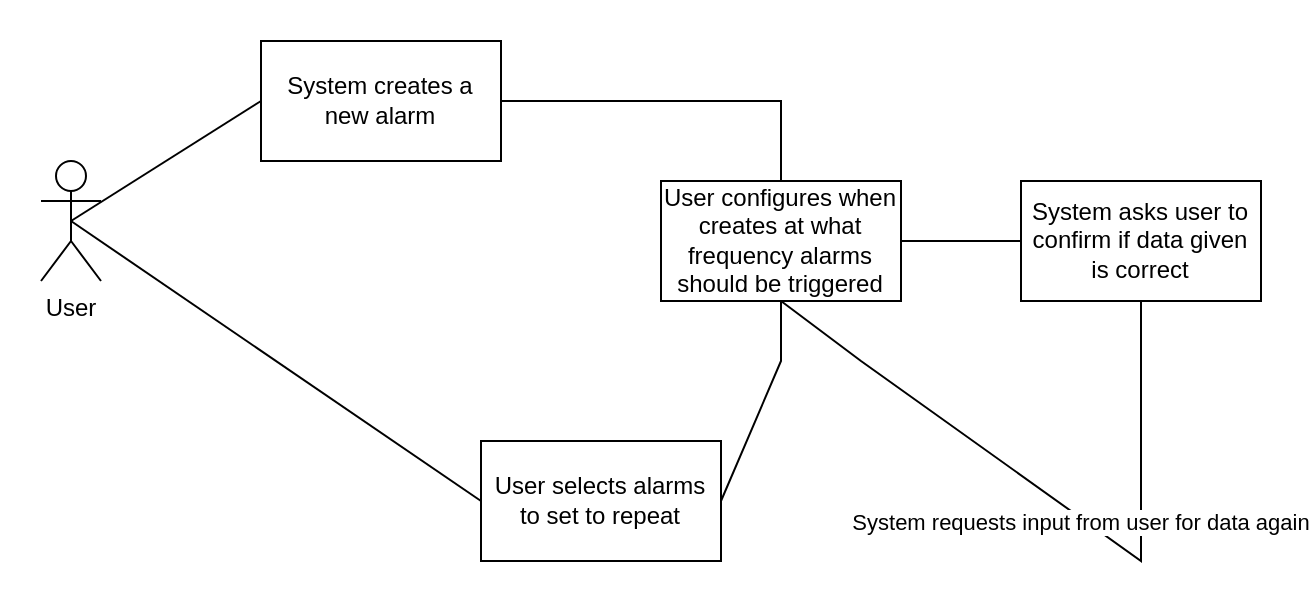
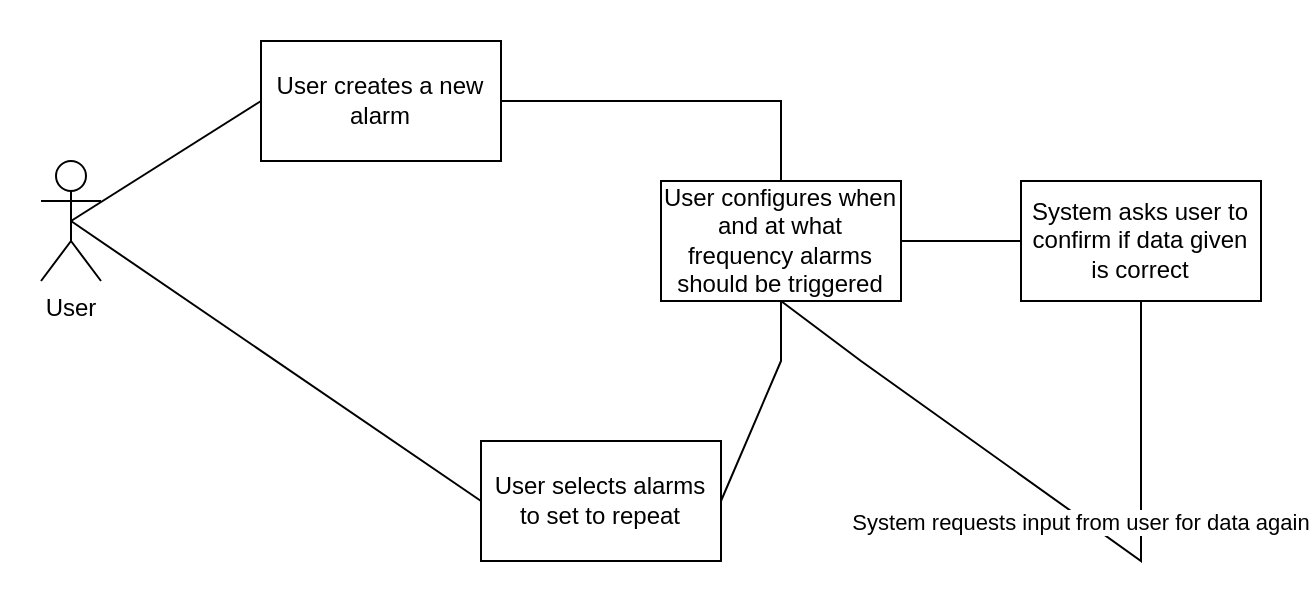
- <mxCell id="4" value="System creates a new alarm" style="rounded=0;whiteSpace=wrap;html=1;" vertex="1" parent="1"><mxGeometry x="130" y="20" width="120" height="60" as="geometry" /></mxCell>
+ <mxCell id="4" value="User creates a new alarm" style="rounded=0;whiteSpace=wrap;html=1;" vertex="1" parent="1"><mxGeometry x="130" y="20" width="120" height="60" as="geometry" /></mxCell>
- <mxCell id="7" value="User configures when creates at what frequency alarms should be triggered" style="rounded=0;whiteSpace=wrap;html=1;" vertex="1" parent="1"><mxGeometry x="330" y="90" width="120" height="60" as="geometry" /></mxCell>
+ <mxCell id="7" value="User configures when and at what frequency alarms should be triggered" style="rounded=0;whiteSpace=wrap;html=1;" vertex="1" parent="1"><mxGeometry x="330" y="90" width="120" height="60" as="geometry" /></mxCell>
